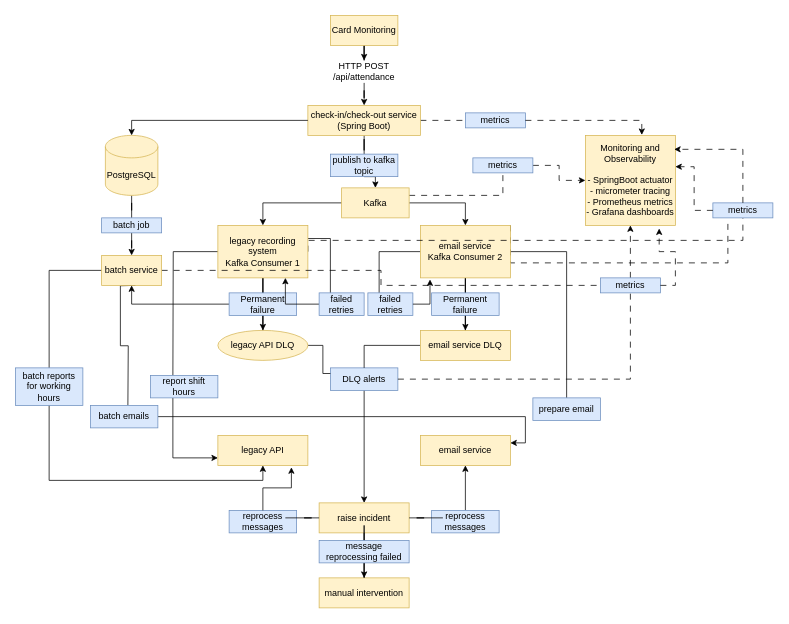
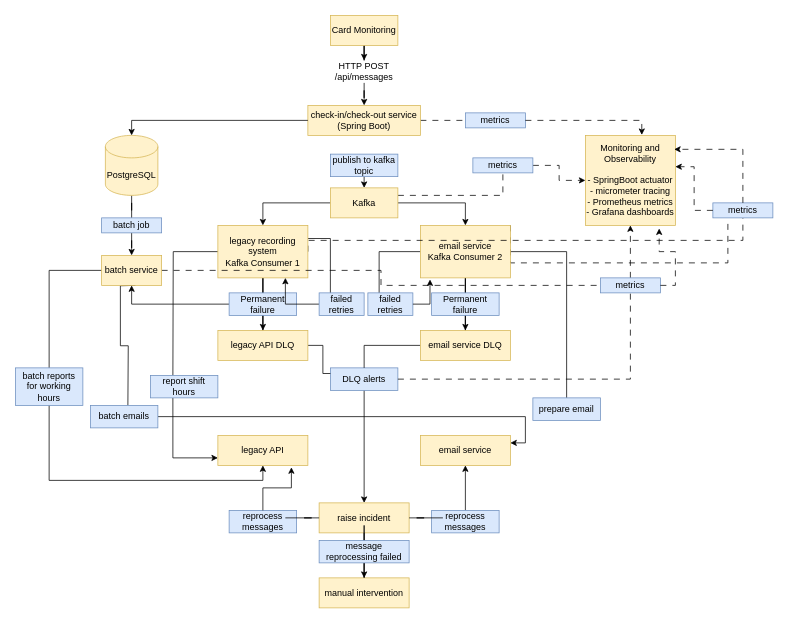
- <mxCell id="5" value="HTTP POST /api/attendance" style="text;html=1;whiteSpace=wrap;strokeColor=none;fillColor=none;align=center;verticalAlign=middle;rounded=0;" vertex="1" parent="1"><mxGeometry x="440" y="80" width="90" height="30" as="geometry" /></mxCell>
+ <mxCell id="5" value="HTTP POST /api/messages" style="text;html=1;whiteSpace=wrap;strokeColor=none;fillColor=none;align=center;verticalAlign=middle;rounded=0;" vertex="1" parent="1"><mxGeometry x="440" y="80" width="90" height="30" as="geometry" /></mxCell>
- <mxCell id="6" value="" style="edgeStyle=orthogonalEdgeStyle;rounded=0;orthogonalLoop=1;jettySize=auto;html=1;endArrow=none;endFill=0;" edge="1" parent="1" source="8" target="13"><mxGeometry relative="1" as="geometry" /></mxCell>
- <mxCell id="17" value="Kafka" style="rounded=0;whiteSpace=wrap;html=1;fillColor=#fff2cc;strokeColor=#d6b656;" vertex="1" parent="1"><mxGeometry x="455" y="250" width="90" height="40" as="geometry" /></mxCell>
+ <mxCell id="17" value="Kafka" style="rounded=0;whiteSpace=wrap;html=1;fillColor=#fff2cc;strokeColor=#d6b656;" vertex="1" parent="1"><mxGeometry x="440" y="250" width="90" height="40" as="geometry" /></mxCell>
- <mxCell id="37" value="legacy API DLQ" style="ellipse;whiteSpace=wrap;html=1;fillColor=#fff2cc;strokeColor=#d6b656;" vertex="1" parent="1"><mxGeometry x="290" y="440" width="120" height="40" as="geometry" /></mxCell>
+ <mxCell id="37" value="legacy API DLQ" style="rounded=0;whiteSpace=wrap;html=1;fillColor=#fff2cc;strokeColor=#d6b656;" vertex="1" parent="1"><mxGeometry x="290" y="440" width="120" height="40" as="geometry" /></mxCell>
